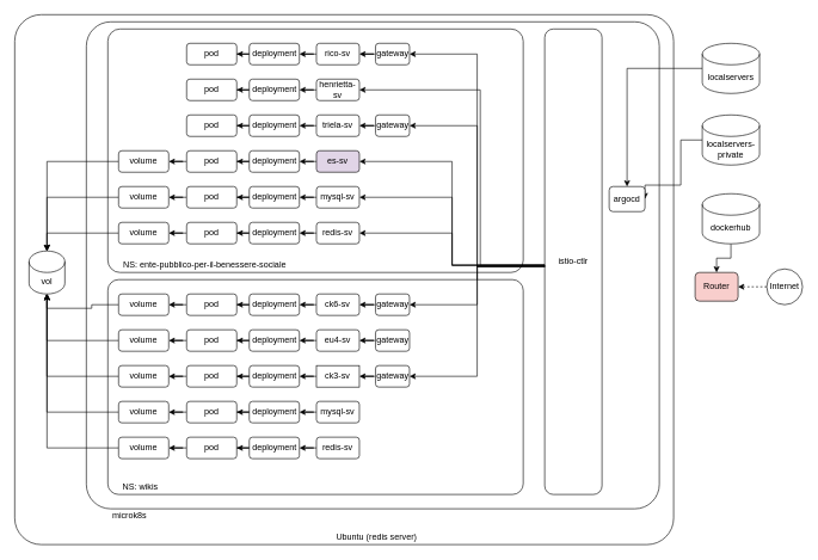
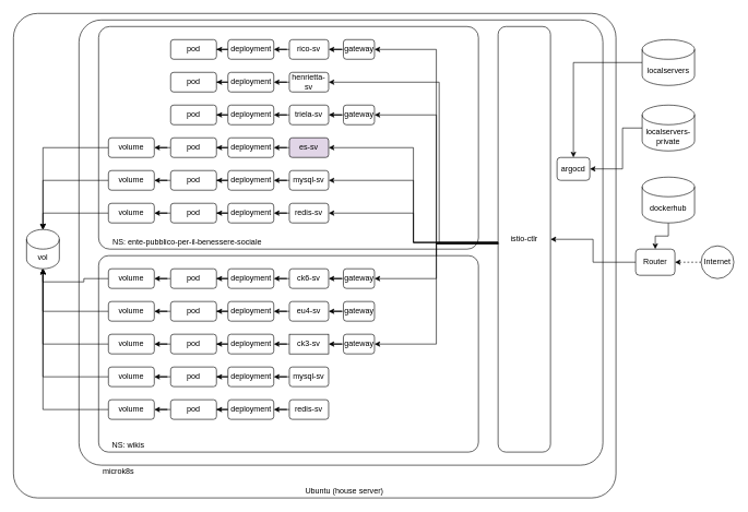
- <mxCell id="16" value="argocd" style="rounded=1;whiteSpace=wrap;html=1;" parent="1" vertex="1"><mxGeometry x="850" y="260" width="50" height="35" as="geometry" /></mxCell>
+ <mxCell id="16" value="argocd" style="rounded=1;whiteSpace=wrap;html=1;" parent="1" vertex="1"><mxGeometry x="850" y="240" width="50" height="35" as="geometry" /></mxCell>
+ <mxCell id="5" style="edgeStyle=orthogonalEdgeStyle;rounded=0;orthogonalLoop=1;jettySize=auto;html=1;" edge="1" parent="1" source="6" target="24"><mxGeometry relative="1" as="geometry" /></mxCell>
- <mxCell id="6" value="Router" style="rounded=1;whiteSpace=wrap;html=1;fillColor=#f8cecc;" parent="1" vertex="1"><mxGeometry x="970" y="380" width="60" height="40" as="geometry" /></mxCell>
+ <mxCell id="6" value="Router" style="rounded=1;whiteSpace=wrap;html=1;" parent="1" vertex="1"><mxGeometry x="970" y="380" width="60" height="40" as="geometry" /></mxCell>
- <mxCell id="4" value="Ubuntu (redis server)" style="text;html=1;align=center;verticalAlign=middle;resizable=0;points=[];autosize=1;" parent="1" vertex="1"><mxGeometry x="460" y="740" width="130" height="20" as="geometry" /></mxCell>
+ <mxCell id="4" value="Ubuntu (house server)" style="text;html=1;align=center;verticalAlign=middle;resizable=0;points=[];autosize=1;" parent="1" vertex="1"><mxGeometry x="460" y="740" width="130" height="20" as="geometry" /></mxCell>
